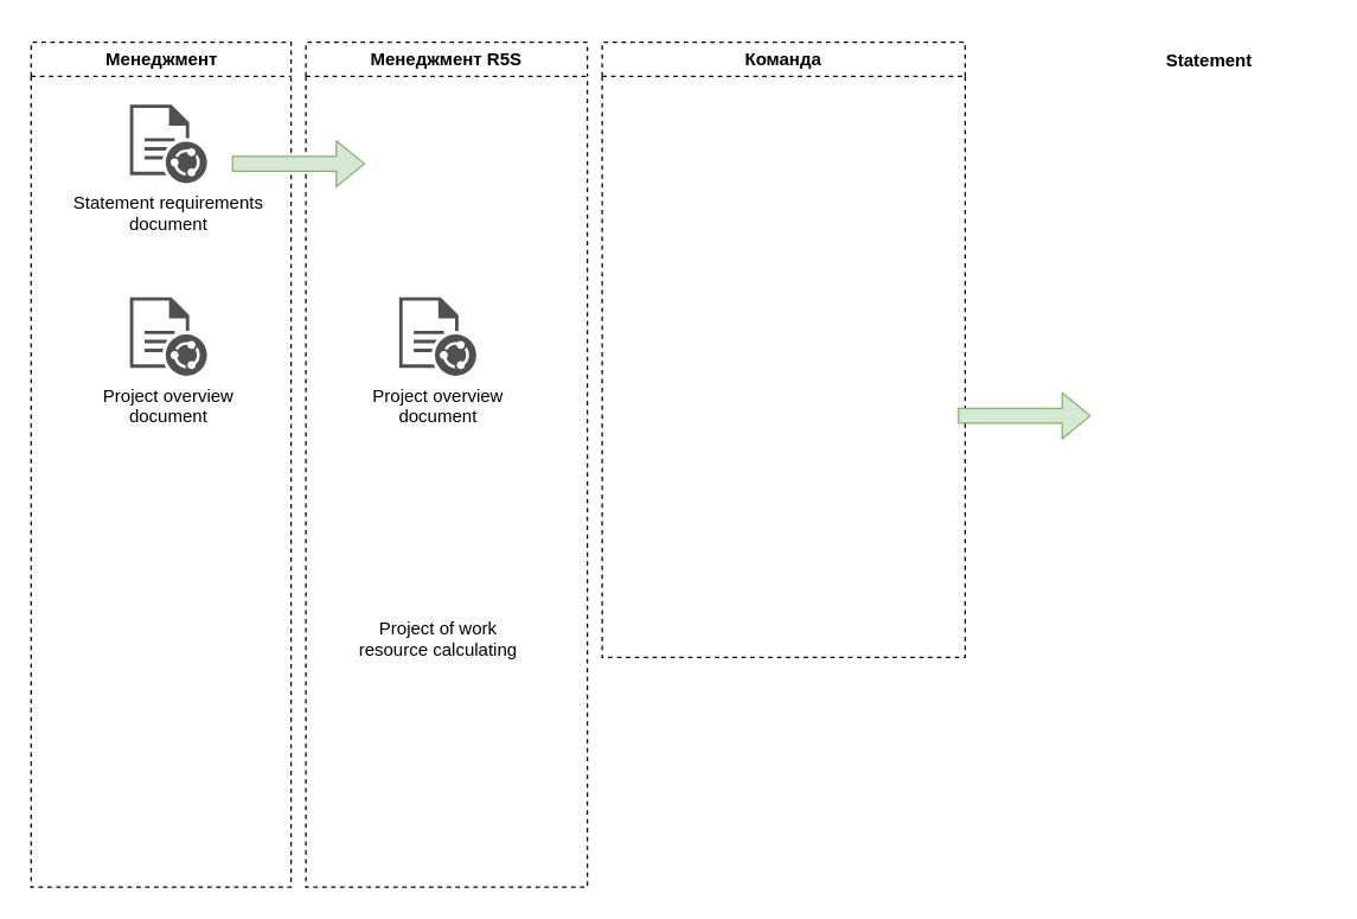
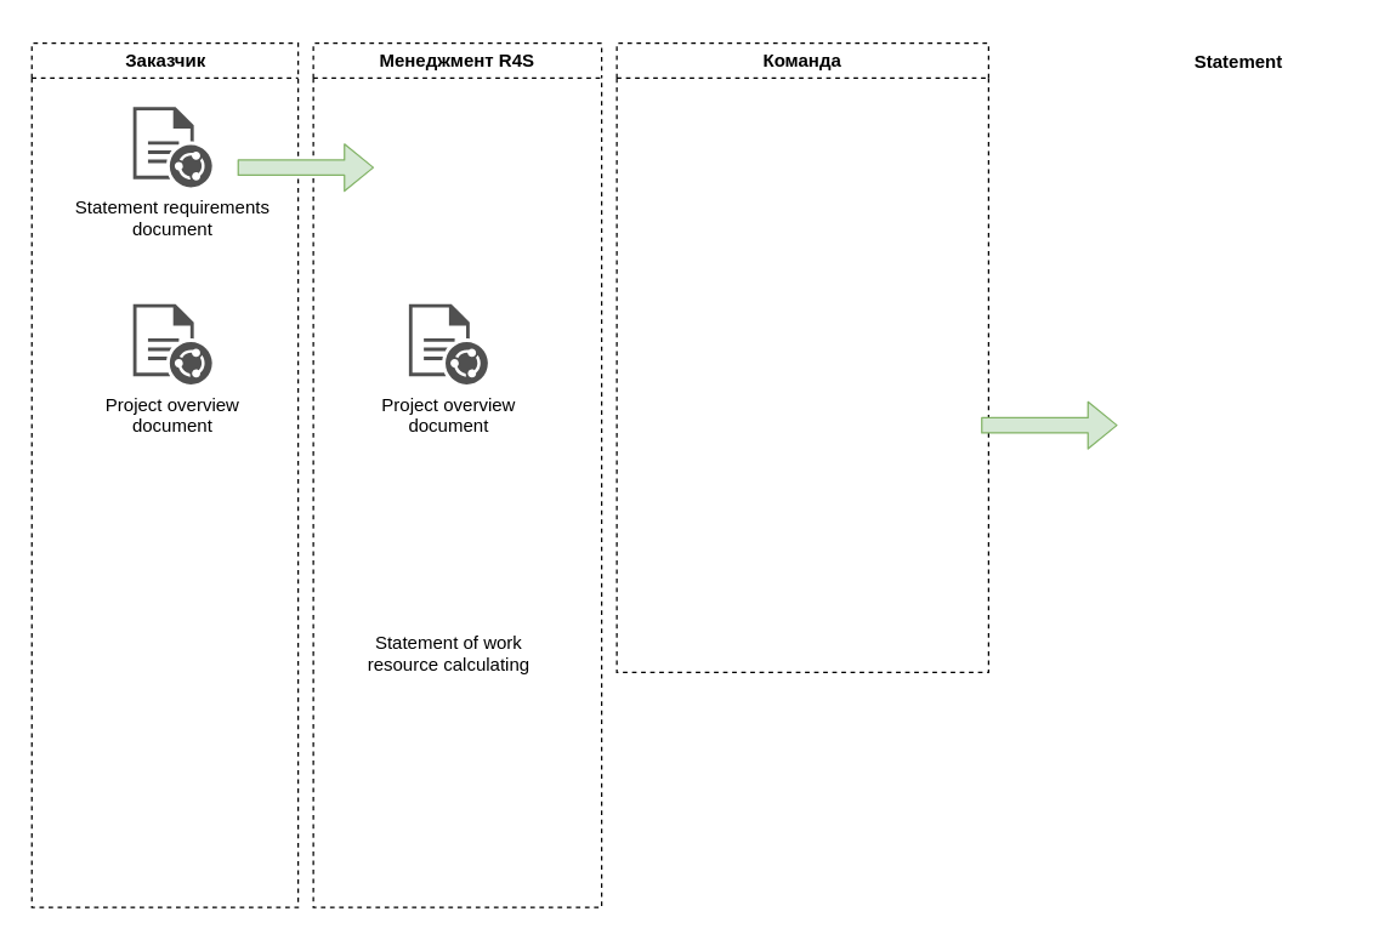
- <mxCell id="2" value="Менеджмент" style="swimlane;whiteSpace=wrap;dashed=1;" parent="1" vertex="1"><mxGeometry x="20.5" y="28" width="175.5" height="570" as="geometry" /></mxCell>
+ <mxCell id="2" value="Заказчик" style="swimlane;whiteSpace=wrap;dashed=1;" parent="1" vertex="1"><mxGeometry x="20.5" y="28" width="175.5" height="570" as="geometry" /></mxCell>
- <mxCell id="5" value="Менеджмент R5S" style="swimlane;whiteSpace=wrap;dashed=1;" parent="1" vertex="1"><mxGeometry x="206" y="28" width="190" height="570" as="geometry" /></mxCell>
+ <mxCell id="5" value="Менеджмент R4S" style="swimlane;whiteSpace=wrap;dashed=1;" parent="1" vertex="1"><mxGeometry x="206" y="28" width="190" height="570" as="geometry" /></mxCell>
- <mxCell id="8" value="Project of work&lt;br&gt;resource calculating" style="shape=image;html=1;verticalAlign=top;verticalLabelPosition=bottom;labelBackgroundColor=#ffffff;imageAspect=0;aspect=fixed;image=https://cdn4.iconfinder.com/data/icons/finance-and-banking-free/64/Finance_finance_calculator-128.png;dashed=1;" vertex="1" parent="5"><mxGeometry x="54" y="312" width="70" height="70" as="geometry" /></mxCell>
+ <mxCell id="8" value="Statement of work&lt;br&gt;resource calculating" style="shape=image;html=1;verticalAlign=top;verticalLabelPosition=bottom;labelBackgroundColor=#ffffff;imageAspect=0;aspect=fixed;image=https://cdn4.iconfinder.com/data/icons/finance-and-banking-free/64/Finance_finance_calculator-128.png;dashed=1;" vertex="1" parent="5"><mxGeometry x="54" y="312" width="70" height="70" as="geometry" /></mxCell>
